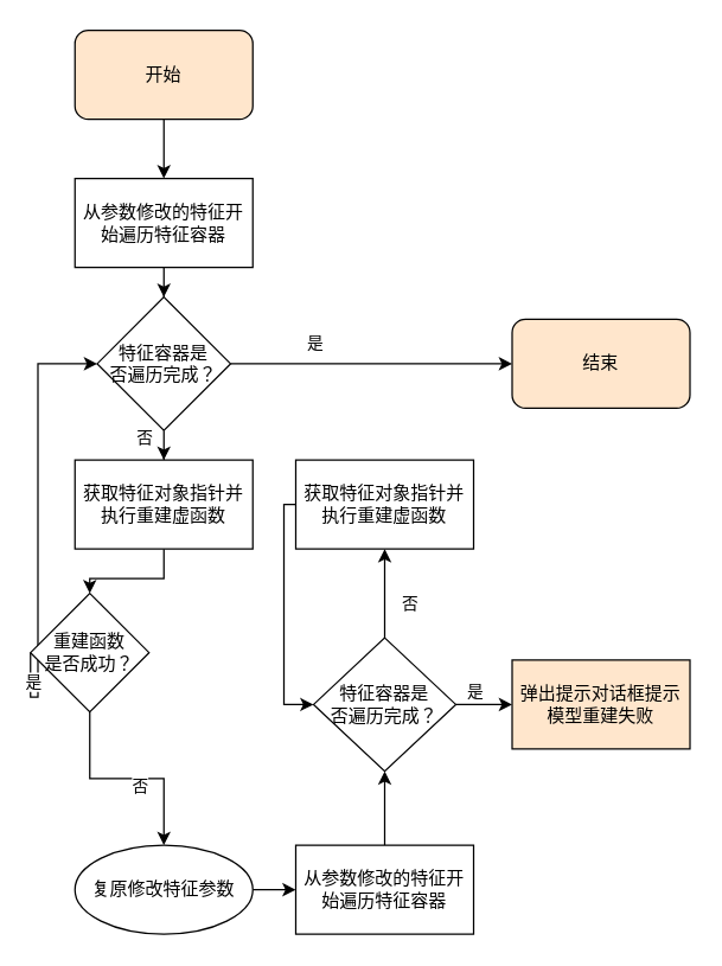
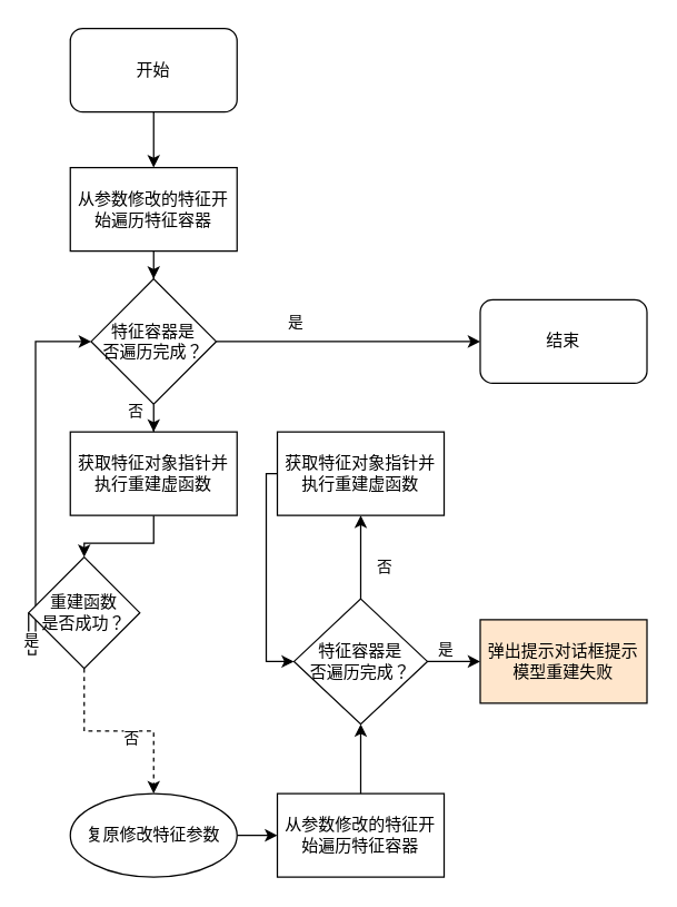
- <mxCell id="3" value="开始" style="rounded=1;whiteSpace=wrap;html=1;fillColor=#ffe6cc;" vertex="1" parent="1"><mxGeometry x="50" y="20" width="120" height="60" as="geometry" /></mxCell>
+ <mxCell id="3" value="开始" style="rounded=1;whiteSpace=wrap;html=1;" vertex="1" parent="1"><mxGeometry x="50" y="20" width="120" height="60" as="geometry" /></mxCell>
- <mxCell id="27" value="结束" style="rounded=1;whiteSpace=wrap;html=1;fillColor=#ffe6cc;" vertex="1" parent="1"><mxGeometry x="345" y="215" width="120" height="60" as="geometry" /></mxCell>
+ <mxCell id="27" value="结束" style="rounded=1;whiteSpace=wrap;html=1;" vertex="1" parent="1"><mxGeometry x="345" y="215" width="120" height="60" as="geometry" /></mxCell>
- <mxCell id="13" style="edgeStyle=orthogonalEdgeStyle;rounded=0;orthogonalLoop=1;jettySize=auto;html=1;entryX=0.5;entryY=0;entryDx=0;entryDy=0;" edge="1" parent="1" source="17" target="19"><mxGeometry relative="1" as="geometry" /></mxCell>
+ <mxCell id="13" style="edgeStyle=orthogonalEdgeStyle;rounded=0;orthogonalLoop=1;jettySize=auto;html=1;entryX=0.5;entryY=0;entryDx=0;entryDy=0;dashed=1;" edge="1" parent="1" source="17" target="19"><mxGeometry relative="1" as="geometry" /></mxCell>
